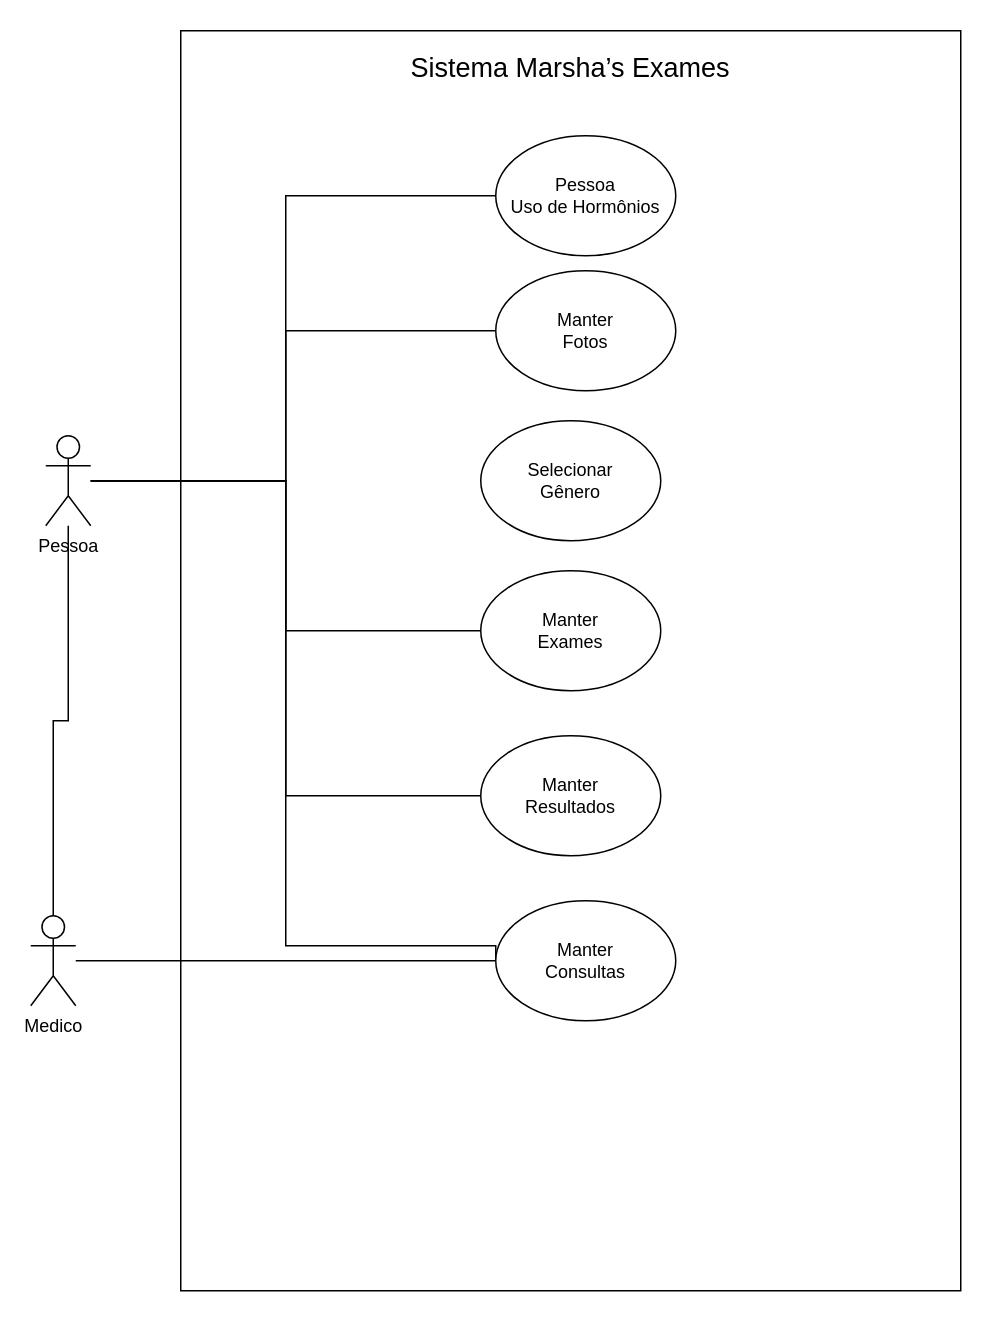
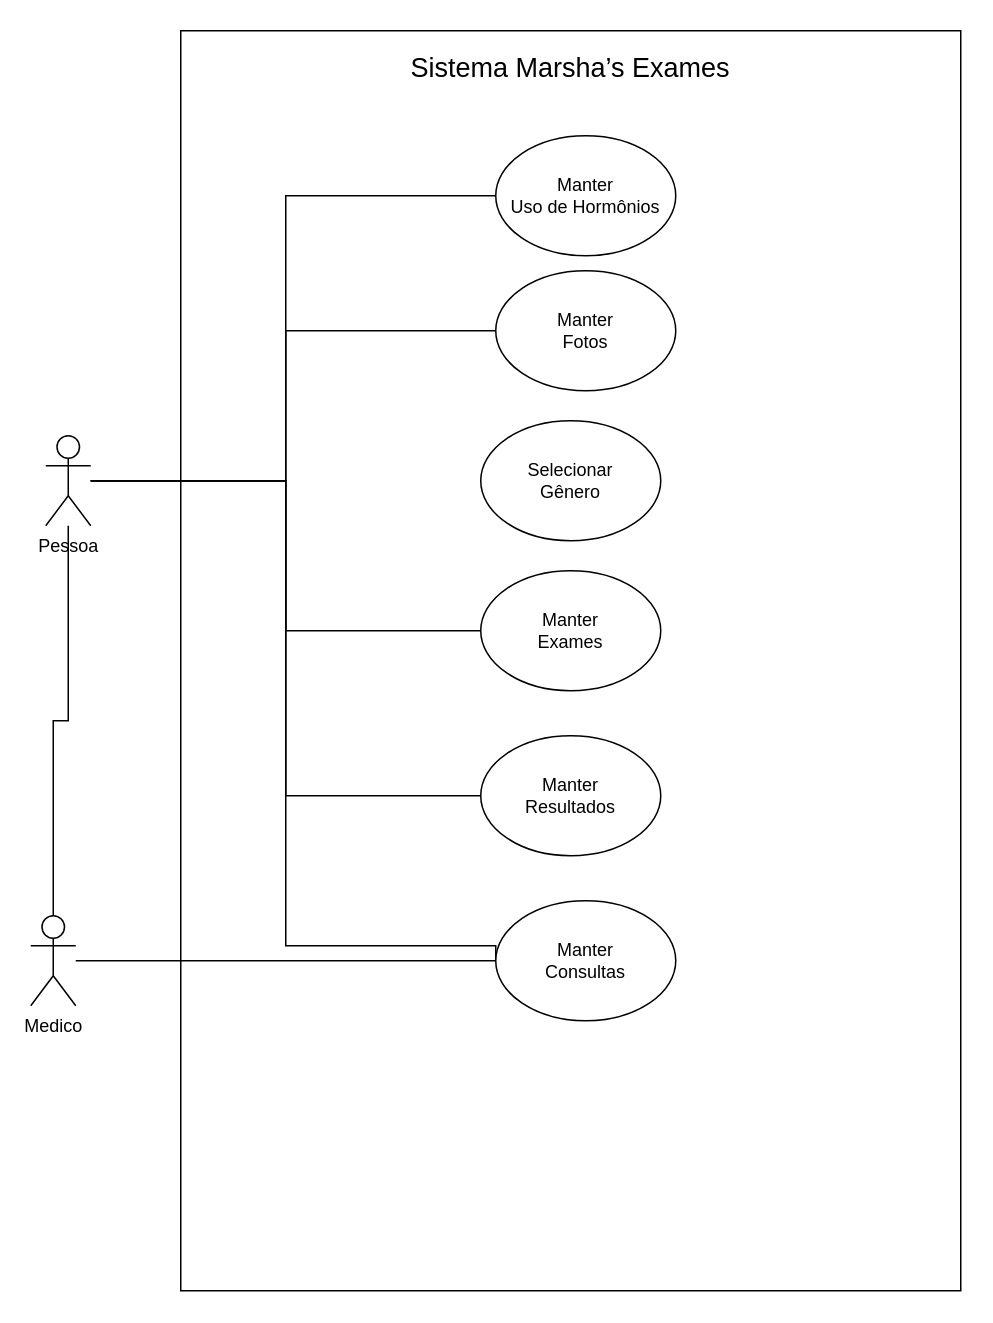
- <mxCell id="13" value="Pessoa&lt;br&gt;Uso de Hormônios" style="ellipse;whiteSpace=wrap;html=1;" vertex="1" parent="1"><mxGeometry x="330" y="90" width="120" height="80" as="geometry" /></mxCell>
+ <mxCell id="13" value="Manter&lt;br&gt;Uso de Hormônios" style="ellipse;whiteSpace=wrap;html=1;" vertex="1" parent="1"><mxGeometry x="330" y="90" width="120" height="80" as="geometry" /></mxCell>
